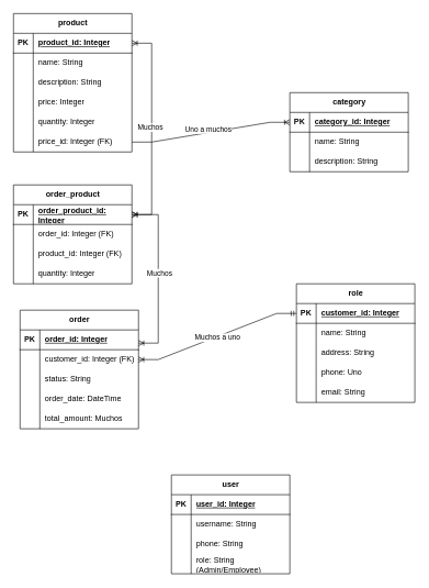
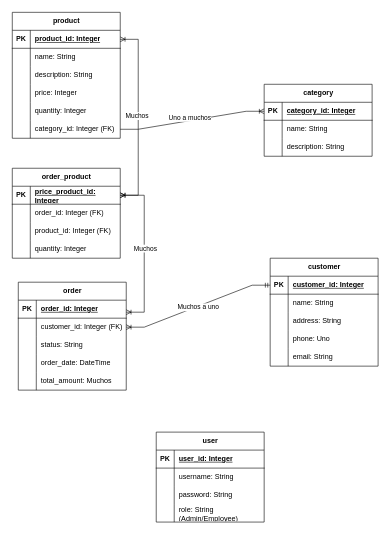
- <mxCell id="20" value="price_id: Integer (FK)" style="shape=partialRectangle;connectable=0;fillColor=none;top=0;left=0;bottom=0;right=0;align=left;spacingLeft=6;overflow=hidden;whiteSpace=wrap;html=1;" vertex="1" parent="18"><mxGeometry x="30" width="150" height="30" as="geometry"><mxRectangle width="150" height="30" as="alternateBounds" /></mxGeometry></mxCell>
+ <mxCell id="20" value="category_id: Integer (FK)" style="shape=partialRectangle;connectable=0;fillColor=none;top=0;left=0;bottom=0;right=0;align=left;spacingLeft=6;overflow=hidden;whiteSpace=wrap;html=1;" vertex="1" parent="18"><mxGeometry x="30" width="150" height="30" as="geometry"><mxRectangle width="150" height="30" as="alternateBounds" /></mxGeometry></mxCell>
- <mxCell id="83" value="order_product_id: Integer" style="shape=partialRectangle;connectable=0;fillColor=none;top=0;left=0;bottom=0;right=0;align=left;spacingLeft=6;fontStyle=5;overflow=hidden;whiteSpace=wrap;html=1;" vertex="1" parent="81"><mxGeometry x="30" width="150" height="30" as="geometry"><mxRectangle width="150" height="30" as="alternateBounds" /></mxGeometry></mxCell>
+ <mxCell id="83" value="price_product_id: Integer" style="shape=partialRectangle;connectable=0;fillColor=none;top=0;left=0;bottom=0;right=0;align=left;spacingLeft=6;fontStyle=5;overflow=hidden;whiteSpace=wrap;html=1;" vertex="1" parent="81"><mxGeometry x="30" width="150" height="30" as="geometry"><mxRectangle width="150" height="30" as="alternateBounds" /></mxGeometry></mxCell>
- <mxCell id="37" value="role" style="shape=table;startSize=30;container=1;collapsible=1;childLayout=tableLayout;fixedRows=1;rowLines=0;fontStyle=1;align=center;resizeLast=1;html=1;" vertex="1" parent="1"><mxGeometry x="450" y="430" width="180" height="180" as="geometry" /></mxCell>
+ <mxCell id="37" value="customer" style="shape=table;startSize=30;container=1;collapsible=1;childLayout=tableLayout;fixedRows=1;rowLines=0;fontStyle=1;align=center;resizeLast=1;html=1;" vertex="1" parent="1"><mxGeometry x="450" y="430" width="180" height="180" as="geometry" /></mxCell>
- <mxCell id="72" value="phone: String" style="shape=partialRectangle;connectable=0;fillColor=none;top=0;left=0;bottom=0;right=0;align=left;spacingLeft=6;overflow=hidden;whiteSpace=wrap;html=1;" vertex="1" parent="70"><mxGeometry x="30" width="150" height="30" as="geometry"><mxRectangle width="150" height="30" as="alternateBounds" /></mxGeometry></mxCell>
+ <mxCell id="72" value="password: String" style="shape=partialRectangle;connectable=0;fillColor=none;top=0;left=0;bottom=0;right=0;align=left;spacingLeft=6;overflow=hidden;whiteSpace=wrap;html=1;" vertex="1" parent="70"><mxGeometry x="30" width="150" height="30" as="geometry"><mxRectangle width="150" height="30" as="alternateBounds" /></mxGeometry></mxCell>
